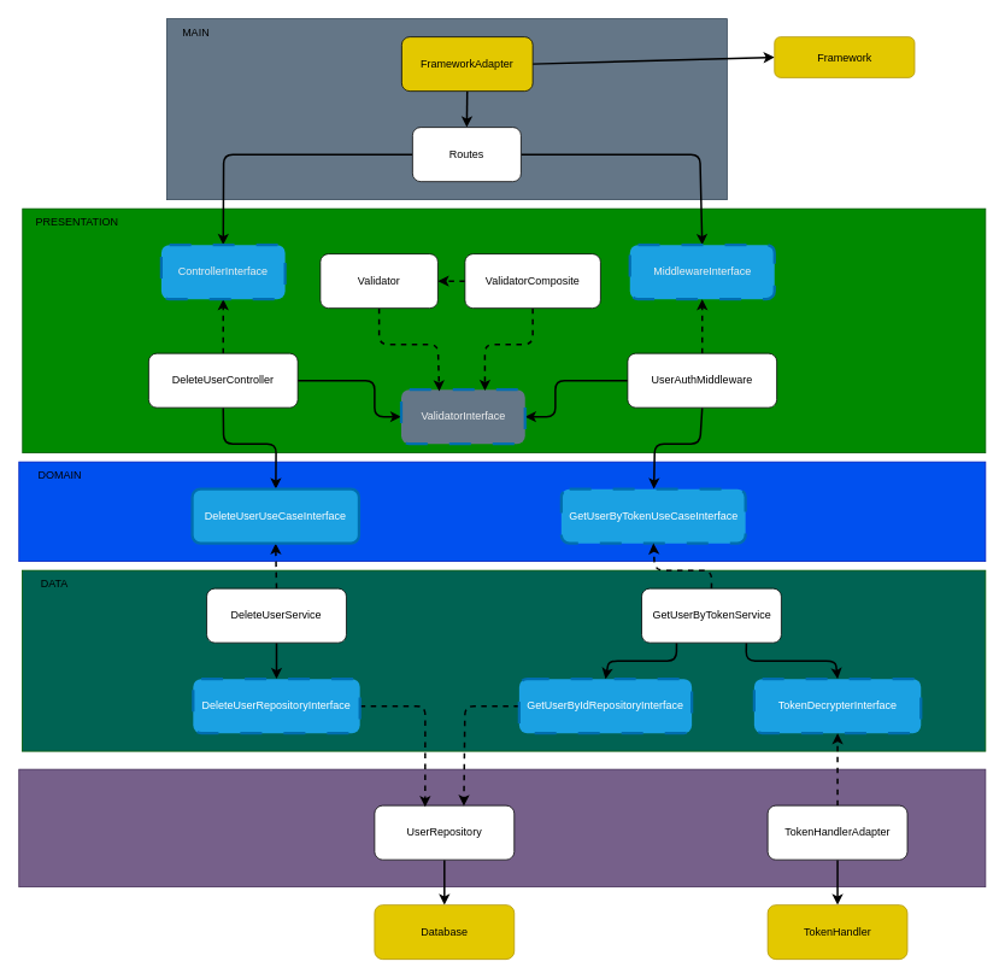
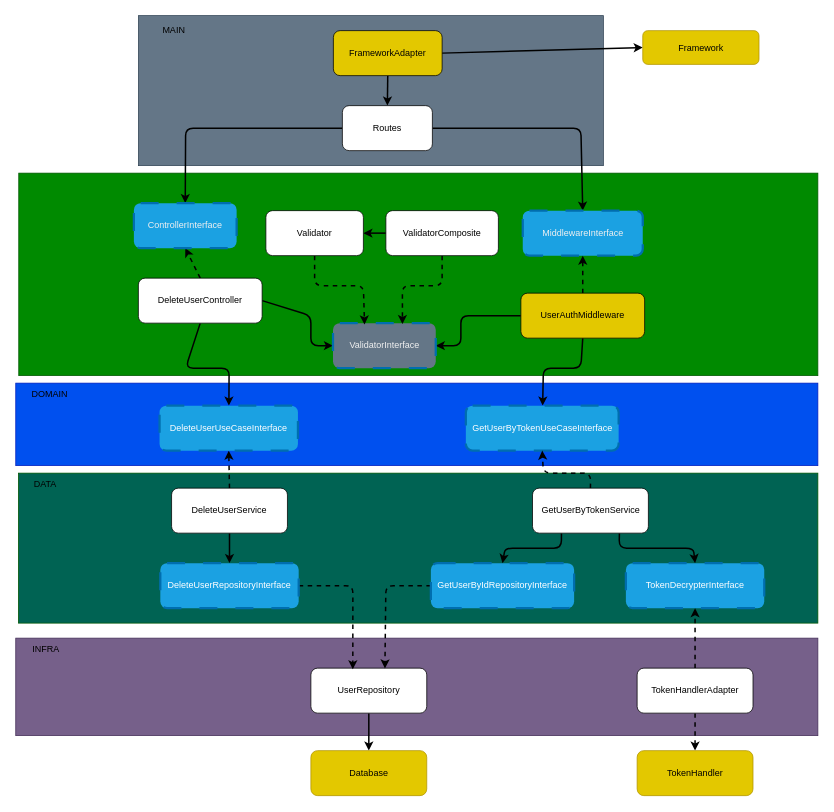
- <mxCell id="23" value="MAIN" style="text;html=1;strokeColor=none;fillColor=none;align=center;verticalAlign=middle;whiteSpace=wrap;rounded=0;" parent="1" vertex="1"><mxGeometry x="184" y="20" width="65" height="30" as="geometry" /></mxCell>
+ <mxCell id="23" value="MAIN" style="text;html=1;strokeColor=none;fillColor=none;align=center;verticalAlign=middle;whiteSpace=wrap;rounded=0;" parent="1" vertex="1"><mxGeometry x="199" y="25" width="65" height="30" as="geometry" /></mxCell>
- <mxCell id="24" value="PRESENTATION" style="text;html=1;strokeColor=none;fillColor=none;align=center;verticalAlign=middle;whiteSpace=wrap;rounded=0;" parent="1" vertex="1"><mxGeometry x="24.5" y="230" width="120" height="30" as="geometry" /></mxCell>
- <mxCell id="32" value="&lt;span style=&quot;color: rgb(240, 240, 240);&quot;&gt;MiddlewareInterface&lt;/span&gt;" style="rounded=1;whiteSpace=wrap;html=1;dashed=1;dashPattern=8 8;strokeWidth=3;fillColor=#1ba1e2;fontColor=#ffffff;strokeColor=#006EAF;" parent="1" vertex="1"><mxGeometry x="696.5" y="270" width="160" height="60" as="geometry" /></mxCell>
+ <mxCell id="32" value="&lt;span style=&quot;color: rgb(240, 240, 240);&quot;&gt;MiddlewareInterface&lt;/span&gt;" style="rounded=1;whiteSpace=wrap;html=1;dashed=1;dashPattern=8 8;strokeWidth=3;fillColor=#1ba1e2;fontColor=#ffffff;strokeColor=#006EAF;" parent="1" vertex="1"><mxGeometry x="696.5" y="280" width="160" height="60" as="geometry" /></mxCell>
- <mxCell id="51" style="edgeStyle=none;html=1;exitX=0;exitY=0.5;exitDx=0;exitDy=0;entryX=1;entryY=0.5;entryDx=0;entryDy=0;strokeWidth=2;dashed=1;" parent="1" source="52" target="54" edge="1"><mxGeometry relative="1" as="geometry" /></mxCell>
+ <mxCell id="51" style="edgeStyle=none;html=1;exitX=0;exitY=0.5;exitDx=0;exitDy=0;entryX=1;entryY=0.5;entryDx=0;entryDy=0;strokeWidth=2;" parent="1" source="52" target="54" edge="1"><mxGeometry relative="1" as="geometry" /></mxCell>
- <mxCell id="16" value="DeleteUserController" style="rounded=1;whiteSpace=wrap;html=1;" parent="1" vertex="1"><mxGeometry x="164" y="390" width="165" height="60" as="geometry" /></mxCell>
+ <mxCell id="16" value="DeleteUserController" style="rounded=1;whiteSpace=wrap;html=1;" parent="1" vertex="1"><mxGeometry x="184" y="370" width="165" height="60" as="geometry" /></mxCell>
- <mxCell id="36" value="UserAuthMiddleware" style="rounded=1;whiteSpace=wrap;html=1;" parent="1" vertex="1"><mxGeometry x="694" y="390" width="165" height="60" as="geometry" /></mxCell>
+ <mxCell id="36" value="UserAuthMiddleware" style="rounded=1;whiteSpace=wrap;html=1;fillColor=#e3c800;" parent="1" vertex="1"><mxGeometry x="694" y="390" width="165" height="60" as="geometry" /></mxCell>
- <mxCell id="29" value="DeleteUserUseCaseInterface" style="rounded=1;whiteSpace=wrap;html=1;dashed=0;dashPattern=8 8;strokeWidth=3;fillColor=#1ba1e2;fontColor=#ffffff;strokeColor=#006EAF;" parent="1" vertex="1"><mxGeometry x="212.25" y="540" width="184.5" height="60" as="geometry" /></mxCell>
+ <mxCell id="29" value="DeleteUserUseCaseInterface" style="rounded=1;whiteSpace=wrap;html=1;dashed=1;dashPattern=8 8;strokeWidth=3;fillColor=#1ba1e2;fontColor=#ffffff;strokeColor=#006EAF;" parent="1" vertex="1"><mxGeometry x="212.25" y="540" width="184.5" height="60" as="geometry" /></mxCell>
+ <mxCell id="26" value="INFRA" style="text;html=1;strokeColor=none;fillColor=none;align=center;verticalAlign=middle;whiteSpace=wrap;rounded=0;" parent="1" vertex="1"><mxGeometry x="20.5" y="850" width="80" height="30" as="geometry" /></mxCell>
- <mxCell id="47" style="edgeStyle=none;html=1;exitX=0.5;exitY=1;exitDx=0;exitDy=0;entryX=0.5;entryY=0;entryDx=0;entryDy=0;strokeWidth=2;" parent="1" source="48" target="49" edge="1"><mxGeometry relative="1" as="geometry" /></mxCell>
+ <mxCell id="47" style="edgeStyle=none;html=1;exitX=0.5;exitY=1;exitDx=0;exitDy=0;entryX=0.5;entryY=0;entryDx=0;entryDy=0;strokeWidth=2;dashed=1;" parent="1" source="48" target="49" edge="1"><mxGeometry relative="1" as="geometry" /></mxCell>
